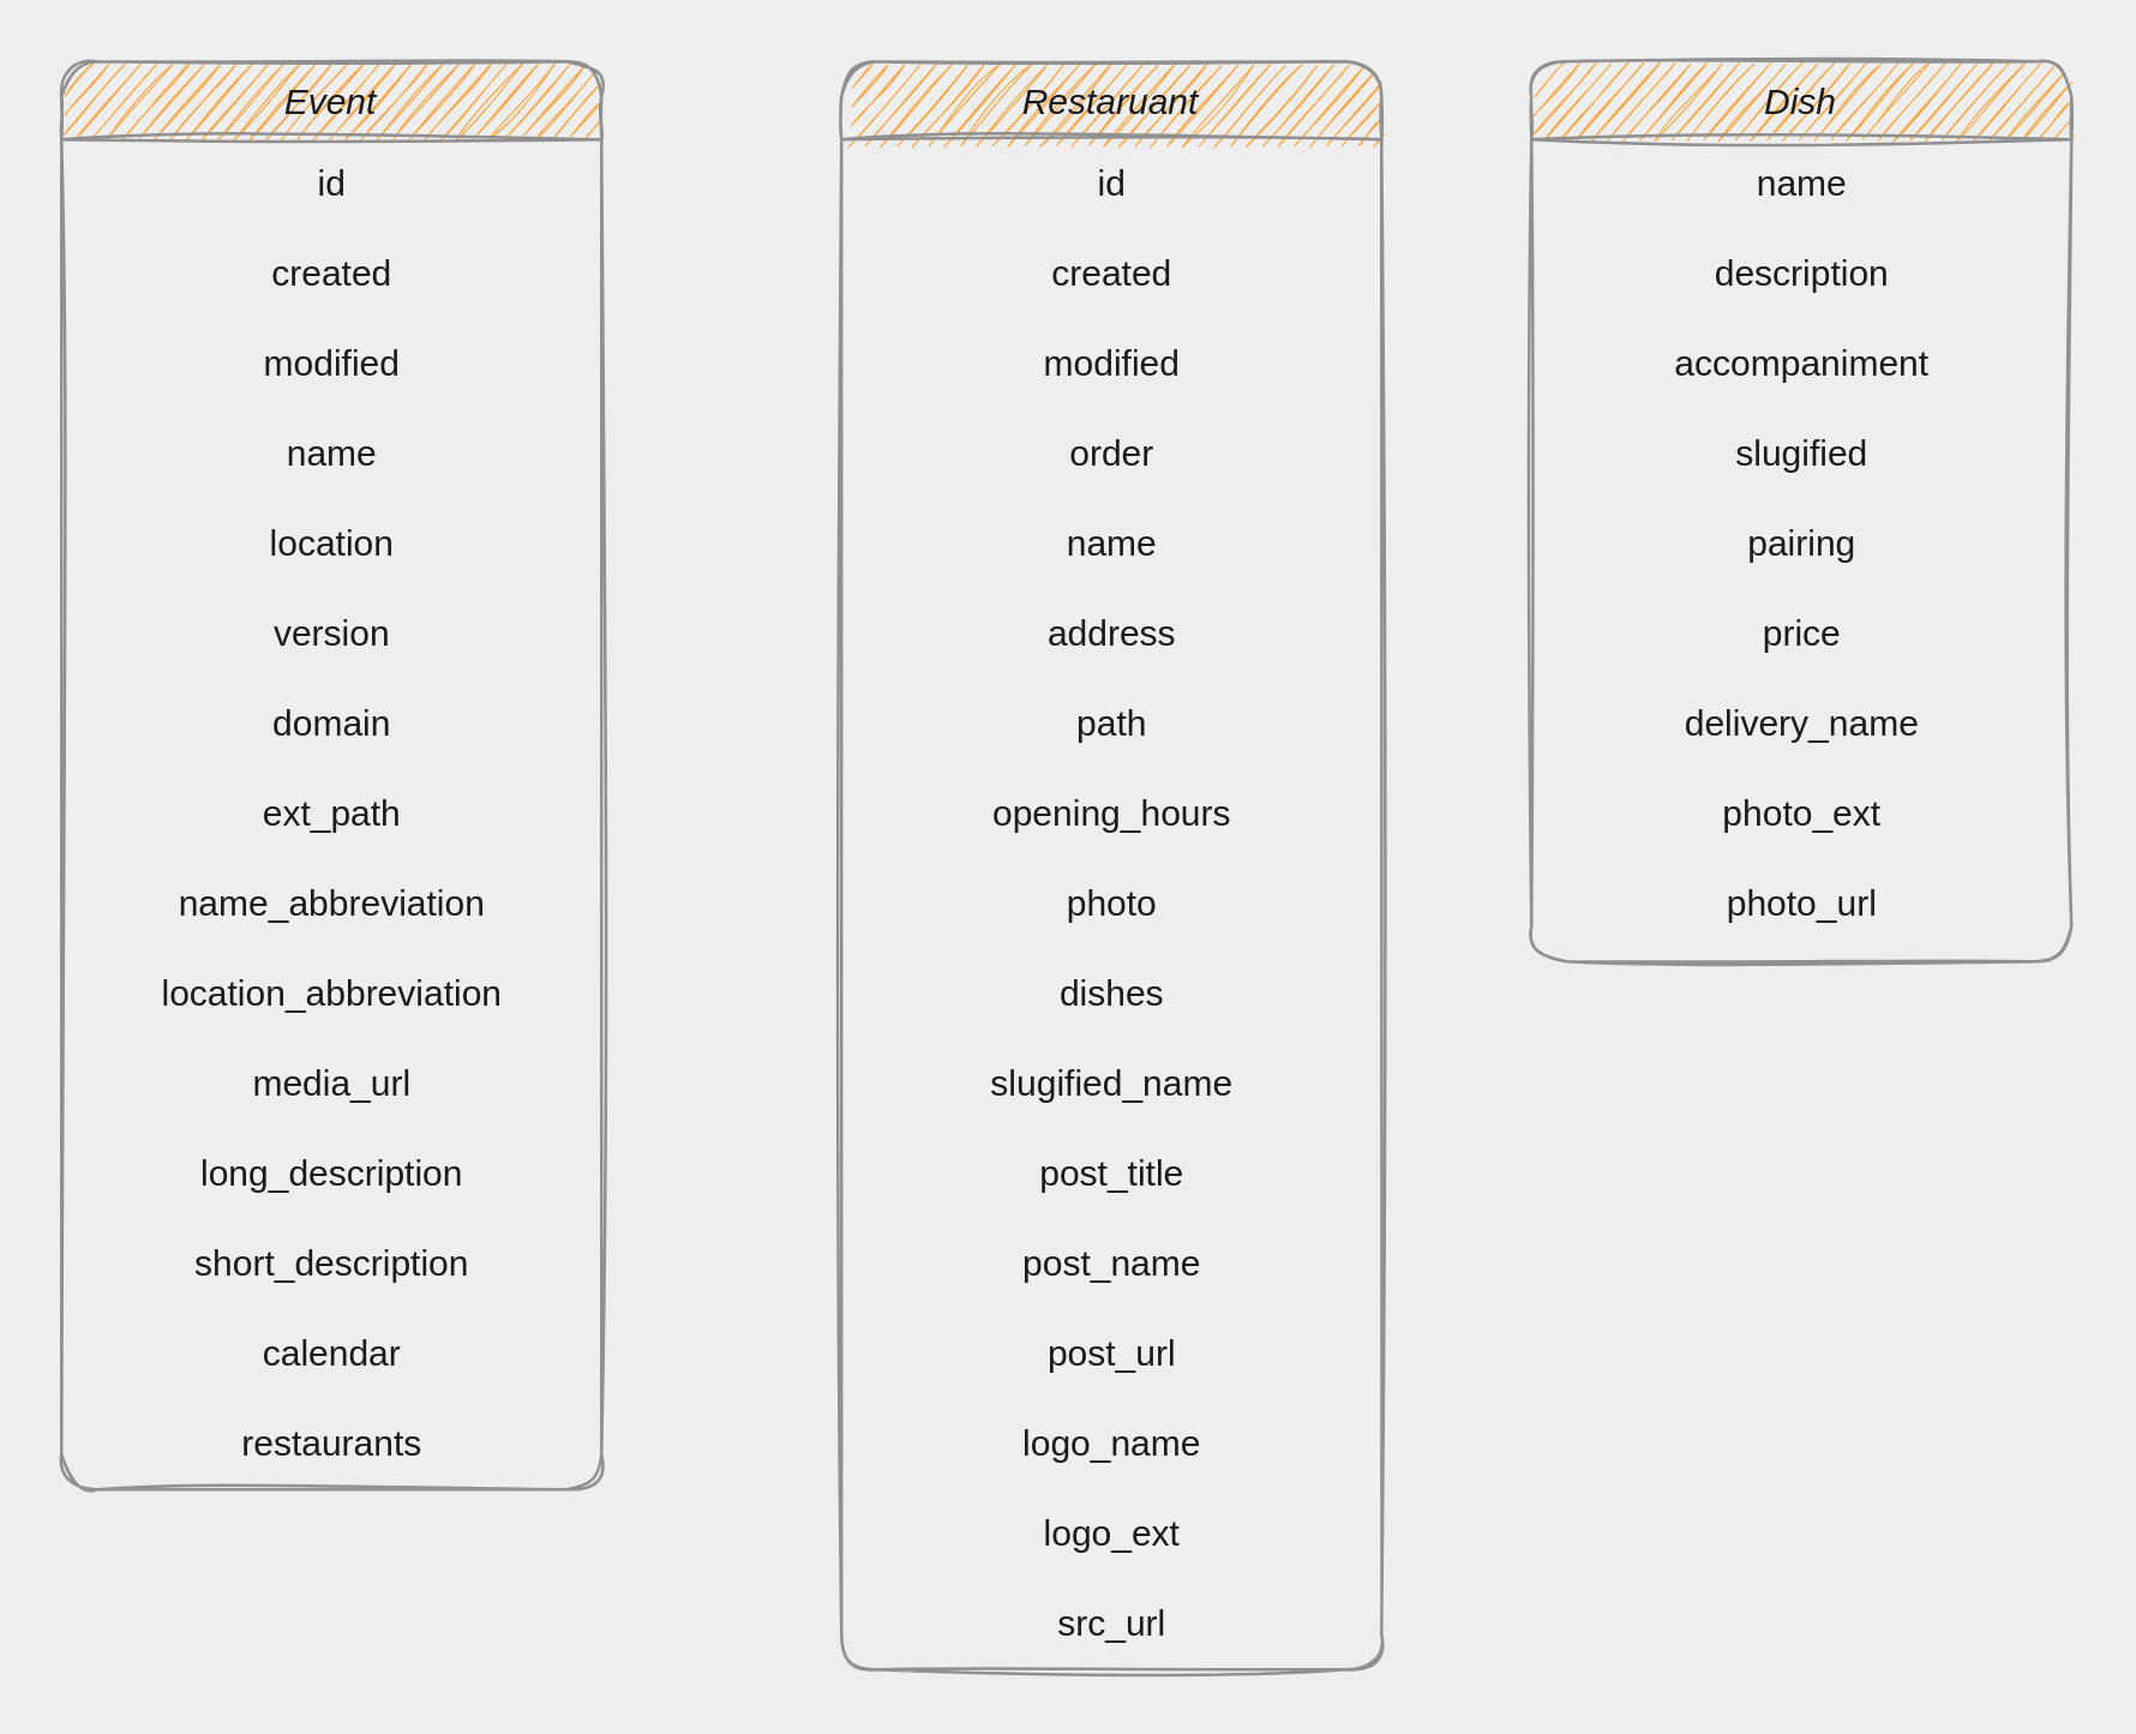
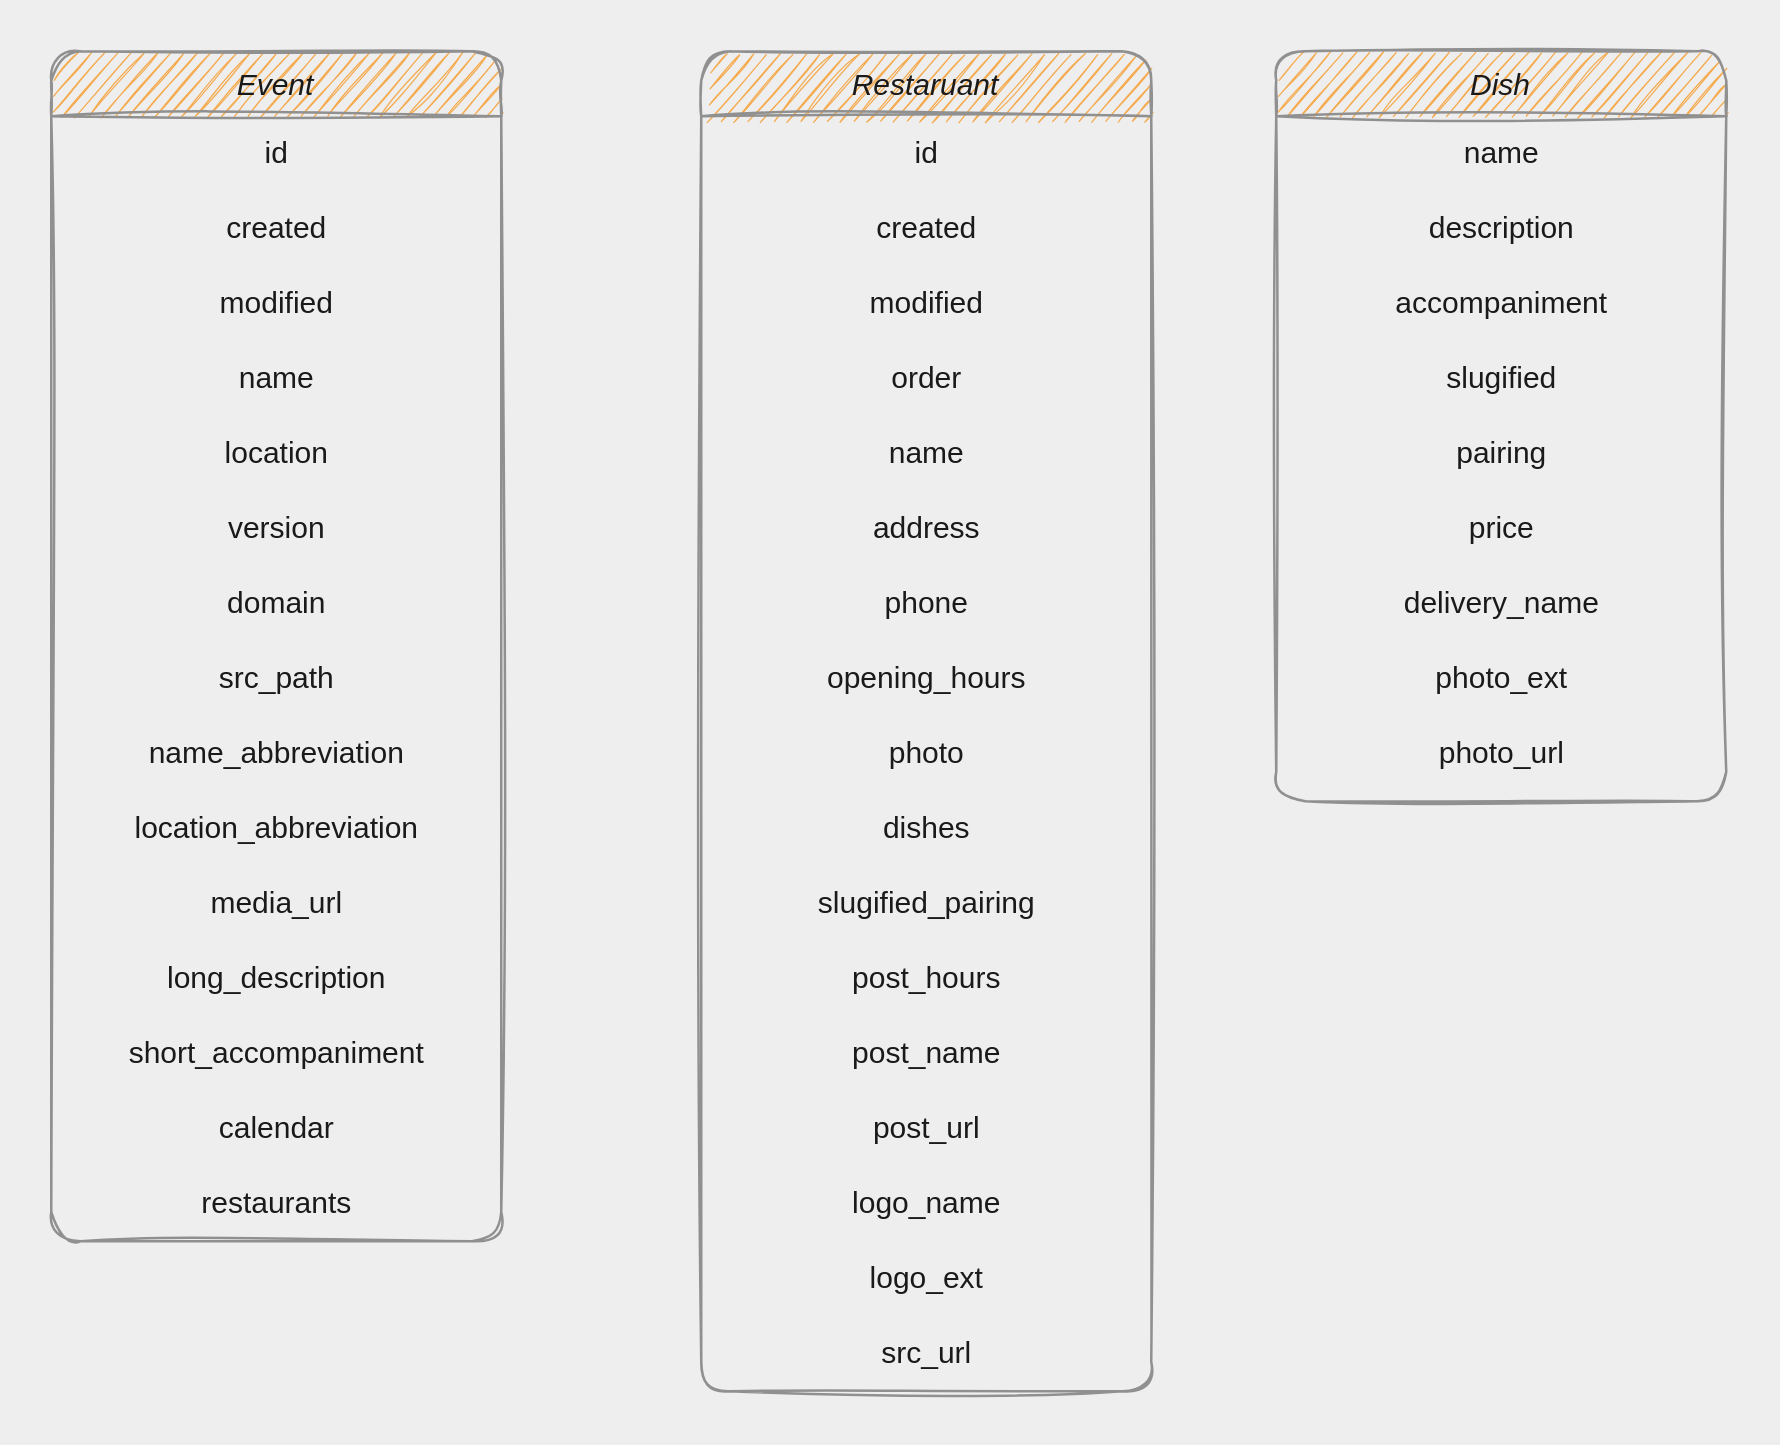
- <mxCell id="25" value="path" style="text;html=1;align=center;verticalAlign=middle;resizable=0;points=[];autosize=1;strokeColor=none;fillColor=none;fontColor=#1A1A1A;sketch=1;rounded=1;" vertex="1" parent="18"><mxGeometry y="206" width="180" height="30" as="geometry" /></mxCell>
+ <mxCell id="25" value="phone" style="text;html=1;align=center;verticalAlign=middle;resizable=0;points=[];autosize=1;strokeColor=none;fillColor=none;fontColor=#1A1A1A;sketch=1;rounded=1;" vertex="1" parent="18"><mxGeometry y="206" width="180" height="30" as="geometry" /></mxCell>
- <mxCell id="10" value="ext_path" style="text;html=1;align=center;verticalAlign=middle;resizable=0;points=[];autosize=1;strokeColor=none;fillColor=none;fontColor=#1A1A1A;sketch=1;rounded=1;" vertex="1" parent="2"><mxGeometry y="236" width="180" height="30" as="geometry" /></mxCell>
+ <mxCell id="10" value="src_path" style="text;html=1;align=center;verticalAlign=middle;resizable=0;points=[];autosize=1;strokeColor=none;fillColor=none;fontColor=#1A1A1A;sketch=1;rounded=1;" vertex="1" parent="2"><mxGeometry y="236" width="180" height="30" as="geometry" /></mxCell>
- <mxCell id="29" value="slugified_name" style="text;html=1;align=center;verticalAlign=middle;resizable=0;points=[];autosize=1;strokeColor=none;fillColor=none;fontColor=#1A1A1A;sketch=1;rounded=1;" vertex="1" parent="18"><mxGeometry y="326" width="180" height="30" as="geometry" /></mxCell>
+ <mxCell id="29" value="slugified_pairing" style="text;html=1;align=center;verticalAlign=middle;resizable=0;points=[];autosize=1;strokeColor=none;fillColor=none;fontColor=#1A1A1A;sketch=1;rounded=1;" vertex="1" parent="18"><mxGeometry y="326" width="180" height="30" as="geometry" /></mxCell>
- <mxCell id="30" value="post_title" style="text;html=1;align=center;verticalAlign=middle;resizable=0;points=[];autosize=1;strokeColor=none;fillColor=none;fontColor=#1A1A1A;sketch=1;rounded=1;" vertex="1" parent="18"><mxGeometry y="356" width="180" height="30" as="geometry" /></mxCell>
+ <mxCell id="30" value="post_hours" style="text;html=1;align=center;verticalAlign=middle;resizable=0;points=[];autosize=1;strokeColor=none;fillColor=none;fontColor=#1A1A1A;sketch=1;rounded=1;" vertex="1" parent="18"><mxGeometry y="356" width="180" height="30" as="geometry" /></mxCell>
- <mxCell id="15" value="short_description" style="text;html=1;align=center;verticalAlign=middle;resizable=0;points=[];autosize=1;strokeColor=none;fillColor=none;fontColor=#1A1A1A;sketch=1;rounded=1;" vertex="1" parent="2"><mxGeometry y="386" width="180" height="30" as="geometry" /></mxCell>
+ <mxCell id="15" value="short_accompaniment" style="text;html=1;align=center;verticalAlign=middle;resizable=0;points=[];autosize=1;strokeColor=none;fillColor=none;fontColor=#1A1A1A;sketch=1;rounded=1;" vertex="1" parent="2"><mxGeometry y="386" width="180" height="30" as="geometry" /></mxCell>
